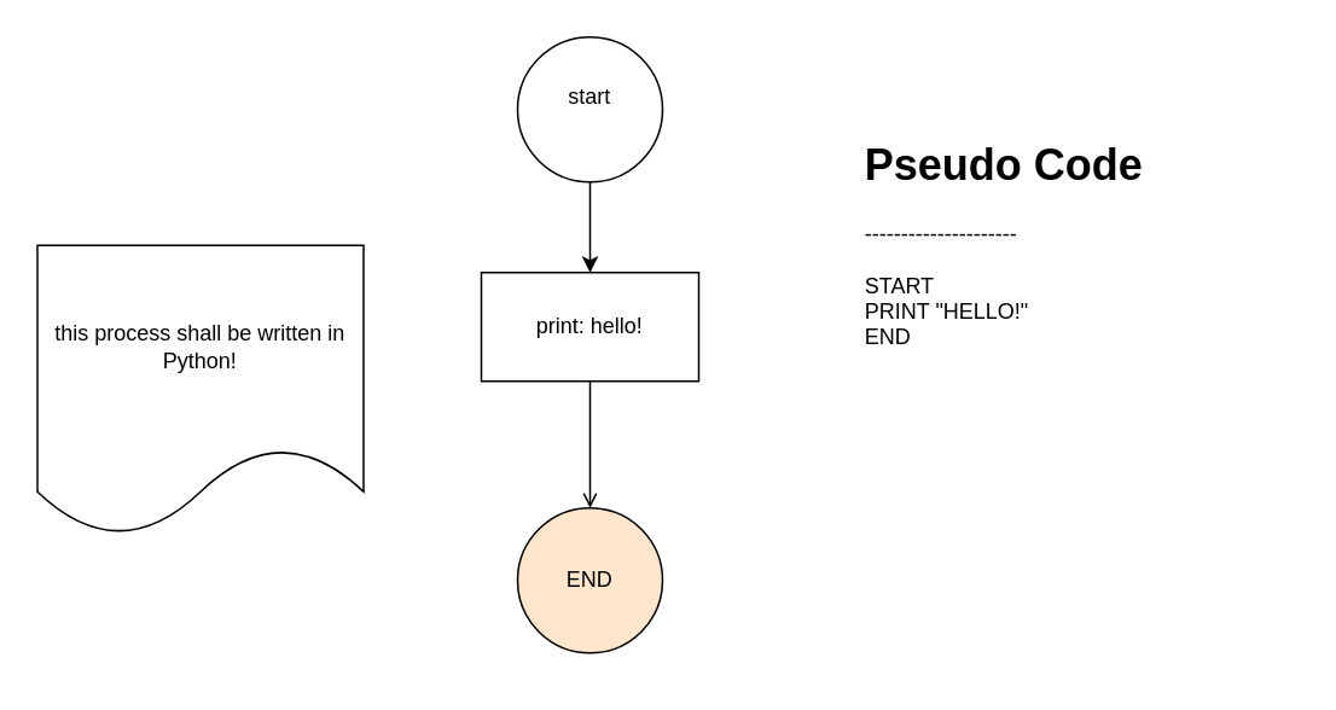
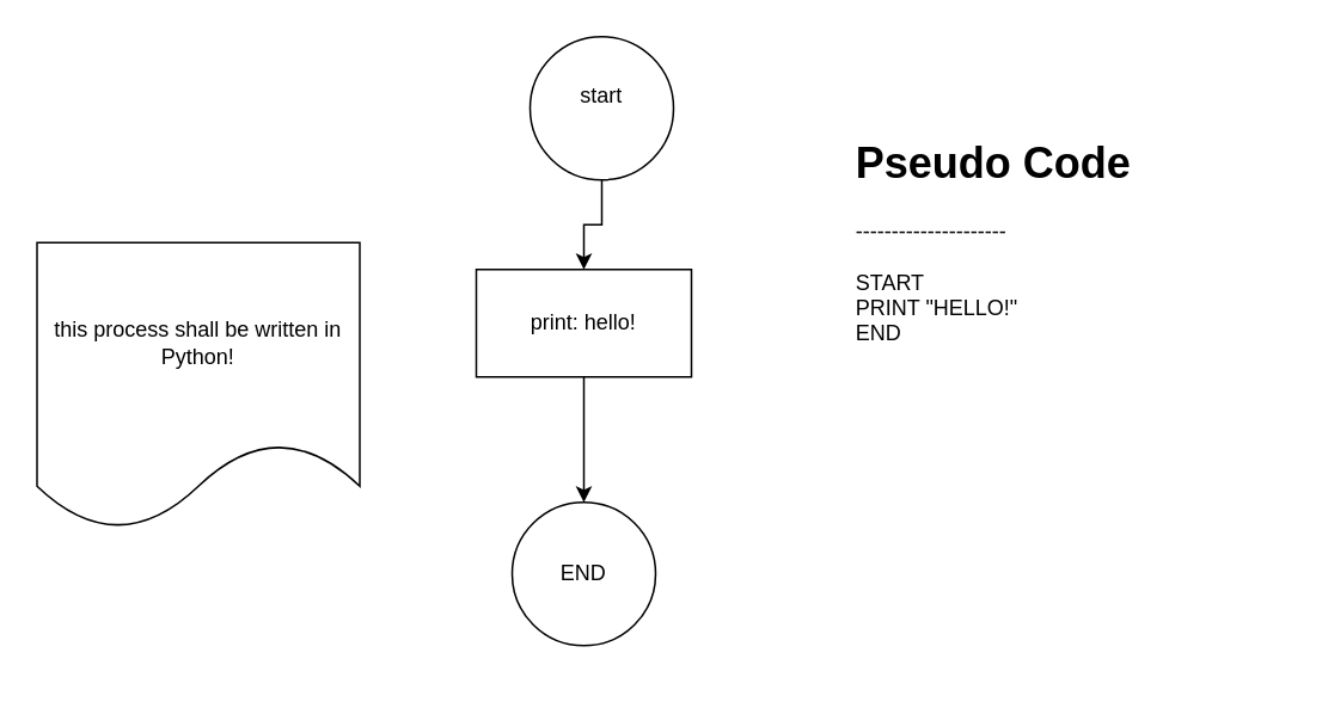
- <mxCell id="3" value="start&lt;div&gt;&lt;br&gt;&lt;/div&gt;" style="ellipse;whiteSpace=wrap;html=1;aspect=fixed;" vertex="1" parent="1"><mxGeometry x="285" y="20" width="80" height="80" as="geometry" /></mxCell>
+ <mxCell id="3" value="start&lt;div&gt;&lt;br&gt;&lt;/div&gt;" style="ellipse;whiteSpace=wrap;html=1;aspect=fixed;" vertex="1" parent="1"><mxGeometry x="295" y="20" width="80" height="80" as="geometry" /></mxCell>
- <mxCell id="4" value="" style="edgeStyle=orthogonalEdgeStyle;rounded=0;orthogonalLoop=1;jettySize=auto;html=1;endArrow=open;" edge="1" parent="1" source="5" target="6"><mxGeometry relative="1" as="geometry" /></mxCell>
+ <mxCell id="4" value="" style="edgeStyle=orthogonalEdgeStyle;rounded=0;orthogonalLoop=1;jettySize=auto;html=1;" edge="1" parent="1" source="5" target="6"><mxGeometry relative="1" as="geometry" /></mxCell>
- <mxCell id="6" value="END" style="ellipse;whiteSpace=wrap;html=1;fillColor=#ffe6cc;" vertex="1" parent="1"><mxGeometry x="285" y="280" width="80" height="80" as="geometry" /></mxCell>
+ <mxCell id="6" value="END" style="ellipse;whiteSpace=wrap;html=1;" vertex="1" parent="1"><mxGeometry x="285" y="280" width="80" height="80" as="geometry" /></mxCell>
